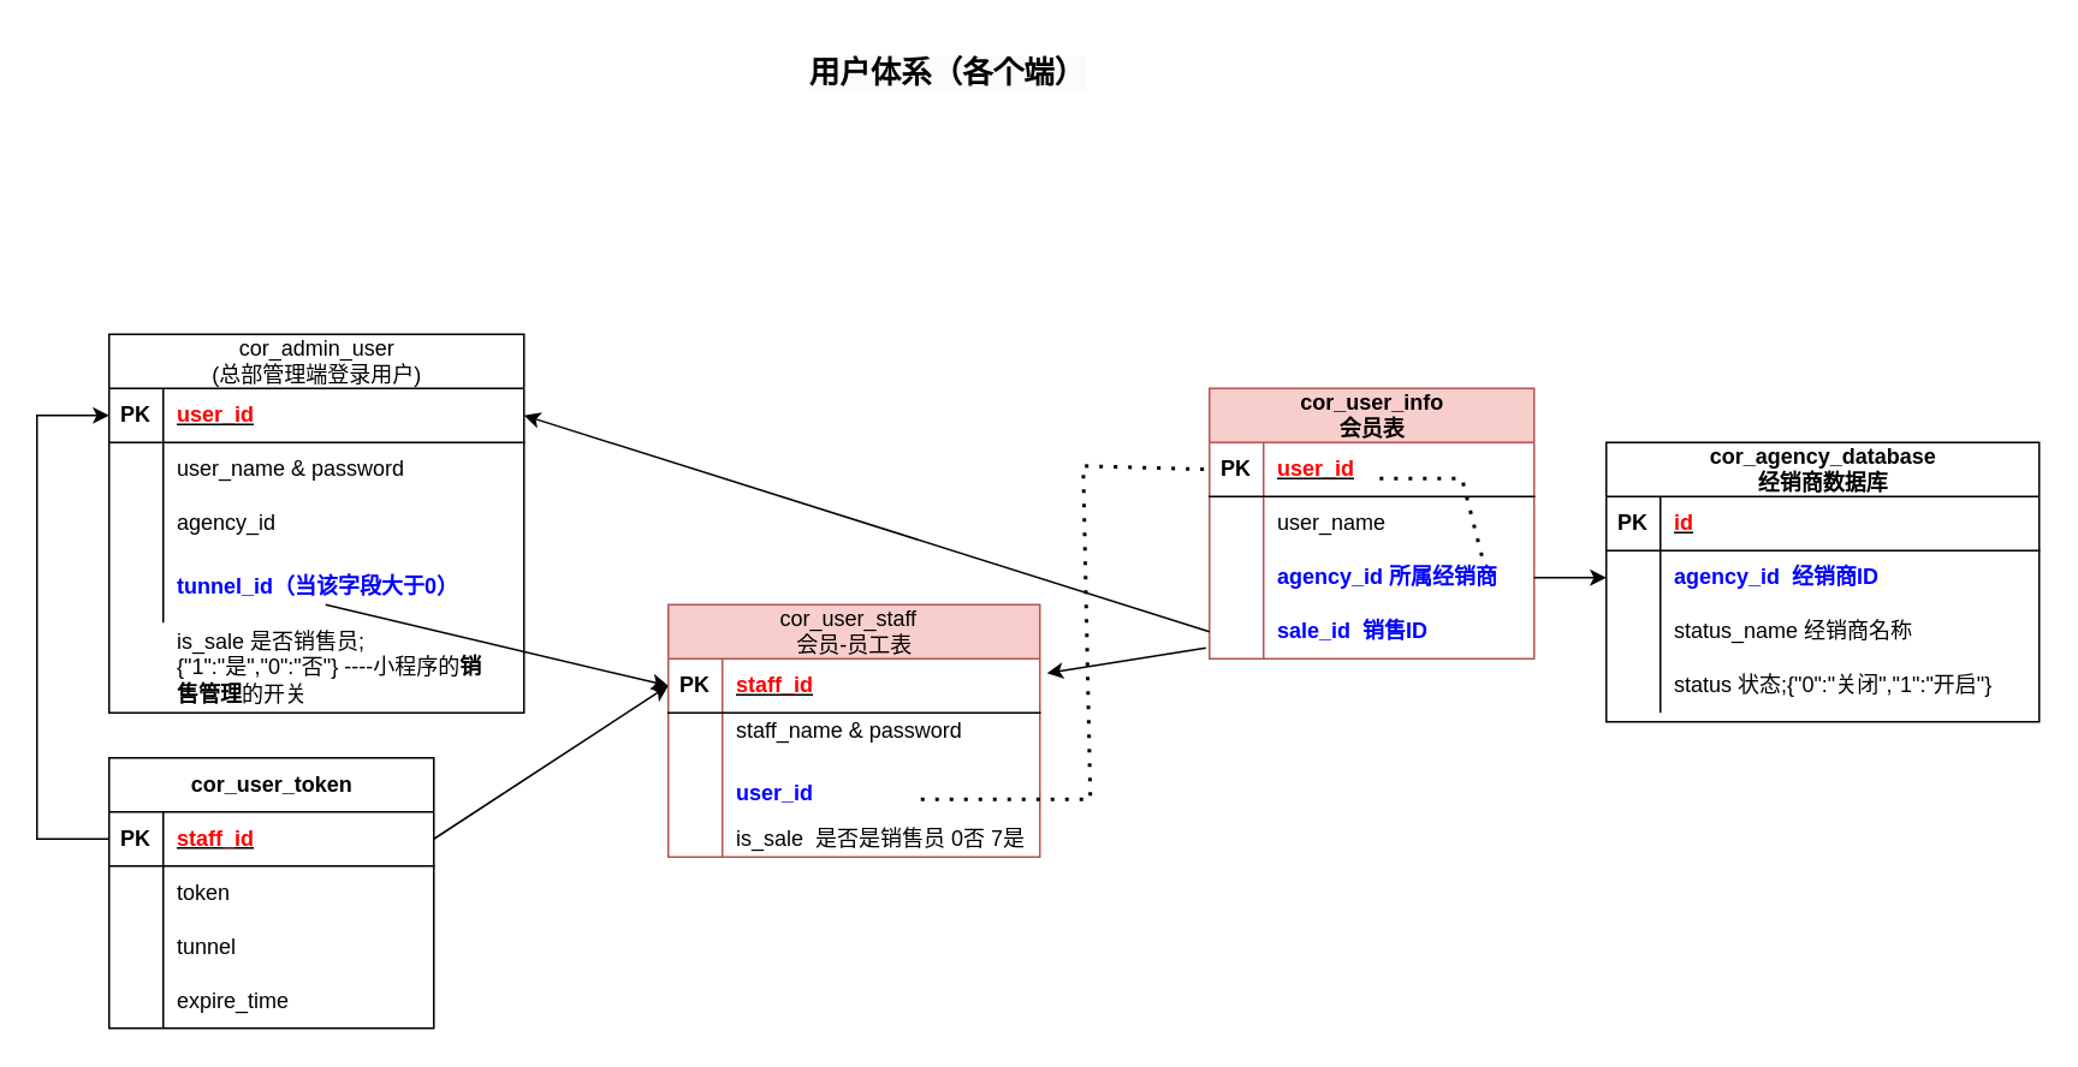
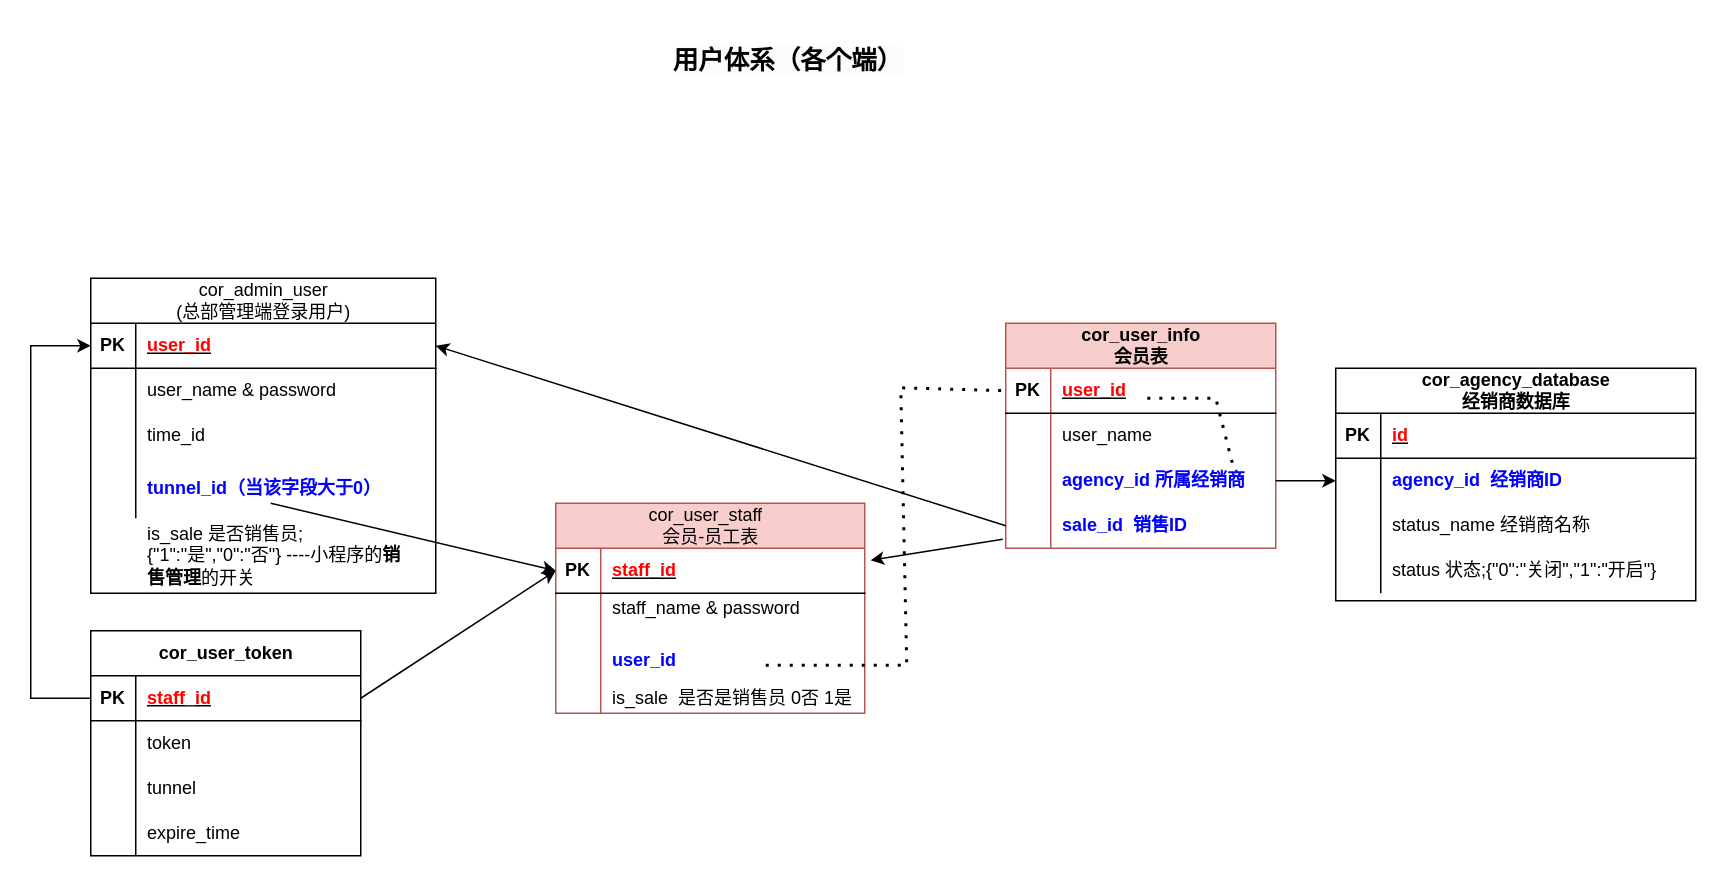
- <mxCell id="11" value="agency_id" style="shape=partialRectangle;connectable=0;fillColor=none;top=0;left=0;bottom=0;right=0;align=left;spacingLeft=6;overflow=hidden;whiteSpace=wrap;html=1;" vertex="1" parent="9"><mxGeometry x="30" width="200" height="30" as="geometry"><mxRectangle width="200" height="30" as="alternateBounds" /></mxGeometry></mxCell>
+ <mxCell id="11" value="time_id" style="shape=partialRectangle;connectable=0;fillColor=none;top=0;left=0;bottom=0;right=0;align=left;spacingLeft=6;overflow=hidden;whiteSpace=wrap;html=1;" vertex="1" parent="9"><mxGeometry x="30" width="200" height="30" as="geometry"><mxRectangle width="200" height="30" as="alternateBounds" /></mxGeometry></mxCell>
- <mxCell id="44" value="is_sale&amp;nbsp;&amp;nbsp;是否是销售员 0否 7是" style="shape=partialRectangle;connectable=0;fillColor=none;top=0;left=0;bottom=0;right=0;align=left;spacingLeft=6;overflow=hidden;whiteSpace=wrap;html=1;" vertex="1" parent="42"><mxGeometry x="30" width="176" height="20" as="geometry"><mxRectangle width="176" height="20" as="alternateBounds" /></mxGeometry></mxCell>
+ <mxCell id="44" value="is_sale&amp;nbsp;&amp;nbsp;是否是销售员 0否 1是" style="shape=partialRectangle;connectable=0;fillColor=none;top=0;left=0;bottom=0;right=0;align=left;spacingLeft=6;overflow=hidden;whiteSpace=wrap;html=1;" vertex="1" parent="42"><mxGeometry x="30" width="176" height="20" as="geometry"><mxRectangle width="176" height="20" as="alternateBounds" /></mxGeometry></mxCell>
